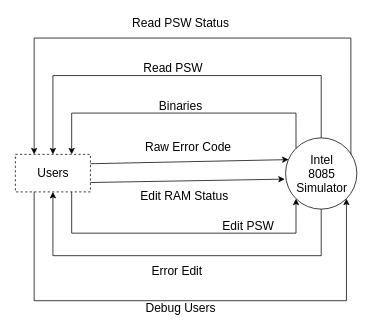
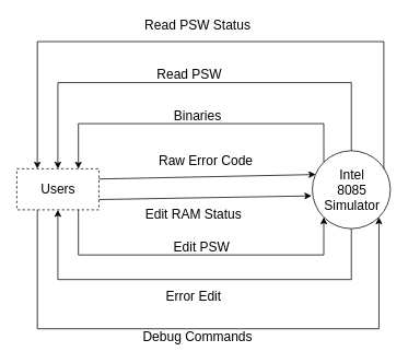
- <mxCell id="7" value="Edit RAM Status" style="text;html=1;align=center;verticalAlign=middle;resizable=0;points=[];autosize=1;strokeColor=none;fillColor=none;fontSize=16;" vertex="1" parent="1"><mxGeometry x="180" y="250" width="130" height="20" as="geometry" /></mxCell>
+ <mxCell id="7" value="Edit RAM Status" style="text;html=1;align=center;verticalAlign=middle;resizable=0;points=[];autosize=1;strokeColor=none;fillColor=none;fontSize=16;" vertex="1" parent="1"><mxGeometry x="170" y="250" width="130" height="20" as="geometry" /></mxCell>
- <mxCell id="9" value="Edit PSW" style="text;html=1;align=center;verticalAlign=middle;resizable=0;points=[];autosize=1;strokeColor=none;fillColor=none;fontSize=16;" vertex="1" parent="1"><mxGeometry x="290" y="290" width="80" height="20" as="geometry" /></mxCell>
+ <mxCell id="9" value="Edit PSW" style="text;html=1;align=center;verticalAlign=middle;resizable=0;points=[];autosize=1;strokeColor=none;fillColor=none;fontSize=16;" vertex="1" parent="1"><mxGeometry x="205" y="290" width="80" height="20" as="geometry" /></mxCell>
- <mxCell id="19" value="Debug Users" style="text;html=1;align=center;verticalAlign=middle;resizable=0;points=[];autosize=1;strokeColor=none;fillColor=none;fontSize=16;" vertex="1" parent="1"><mxGeometry x="165" y="400" width="150" height="20" as="geometry" /></mxCell>
+ <mxCell id="19" value="Debug Commands" style="text;html=1;align=center;verticalAlign=middle;resizable=0;points=[];autosize=1;strokeColor=none;fillColor=none;fontSize=16;" vertex="1" parent="1"><mxGeometry x="165" y="400" width="150" height="20" as="geometry" /></mxCell>
